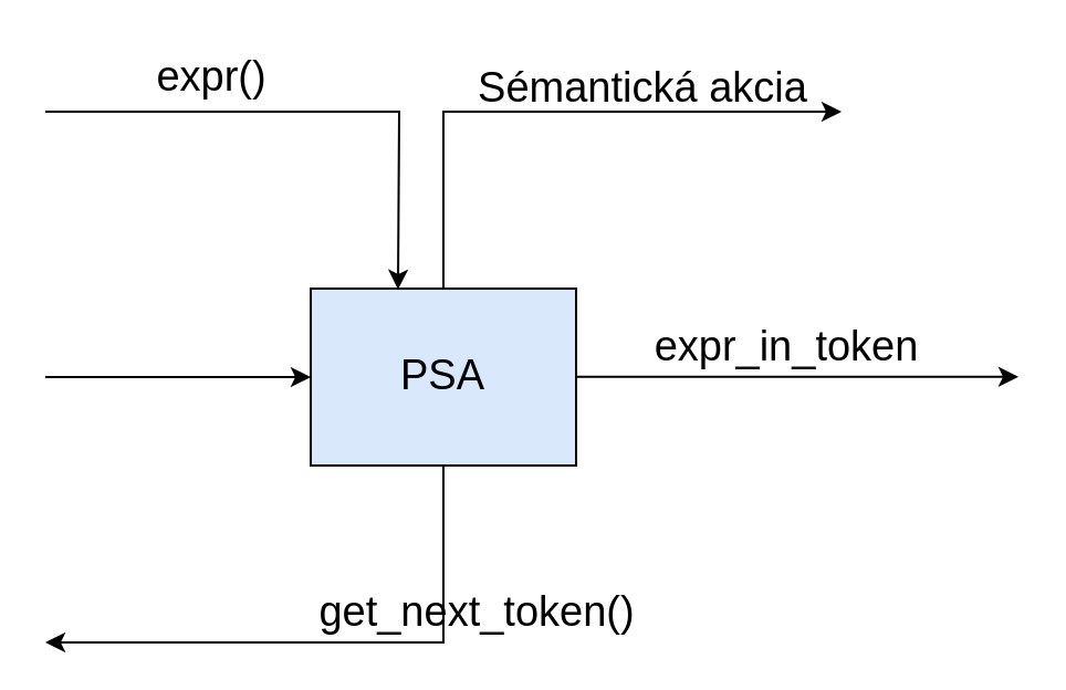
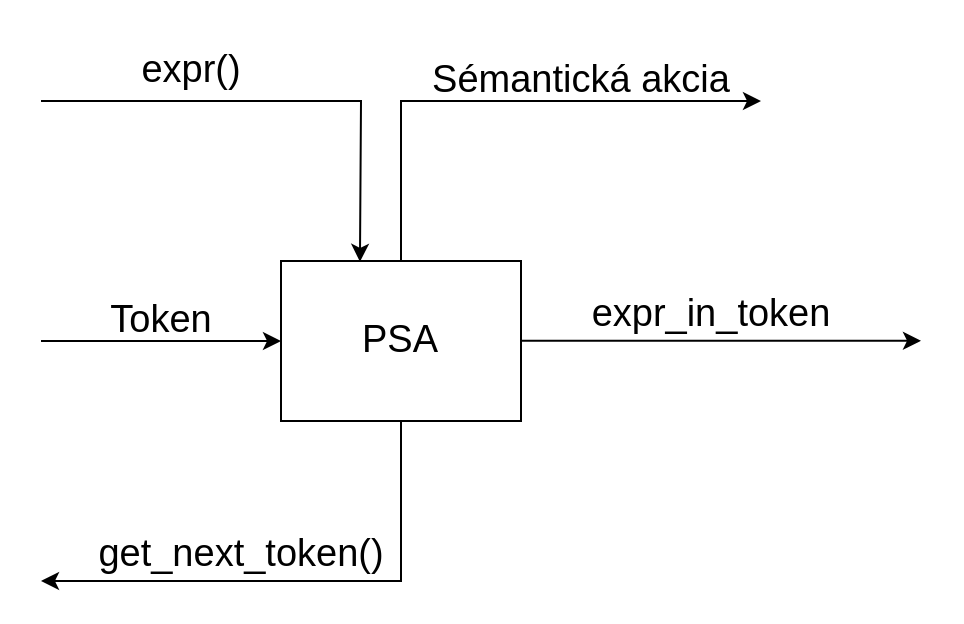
+ <mxCell id="7" value="Token" style="text;html=1;align=center;verticalAlign=middle;resizable=0;points=[];autosize=1;strokeColor=none;fillColor=none;fontSize=19;" parent="1" vertex="1"><mxGeometry x="45" y="145" width="70" height="30" as="geometry" /></mxCell>
- <mxCell id="2" value="&lt;font style=&quot;font-size: 19px&quot;&gt;PSA&lt;/font&gt;" style="rounded=0;whiteSpace=wrap;html=1;fillColor=#dae8fc;" parent="1" vertex="1"><mxGeometry x="140" y="130" width="120" height="80" as="geometry" /></mxCell>
+ <mxCell id="2" value="&lt;font style=&quot;font-size: 19px&quot;&gt;PSA&lt;/font&gt;" style="rounded=0;whiteSpace=wrap;html=1;" parent="1" vertex="1"><mxGeometry x="140" y="130" width="120" height="80" as="geometry" /></mxCell>
- <mxCell id="5" value="&lt;font style=&quot;font-size: 19px&quot;&gt;get_next_token()&lt;/font&gt;" style="text;html=1;align=center;verticalAlign=middle;resizable=0;points=[];autosize=1;strokeColor=none;fillColor=none;" parent="1" vertex="1"><mxGeometry x="135" y="267" width="160" height="20" as="geometry" /></mxCell>
+ <mxCell id="5" value="&lt;font style=&quot;font-size: 19px&quot;&gt;get_next_token()&lt;/font&gt;" style="text;html=1;align=center;verticalAlign=middle;resizable=0;points=[];autosize=1;strokeColor=none;fillColor=none;" parent="1" vertex="1"><mxGeometry x="40" y="267" width="160" height="20" as="geometry" /></mxCell>
